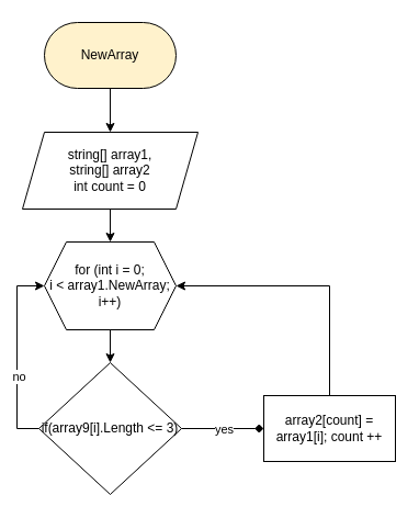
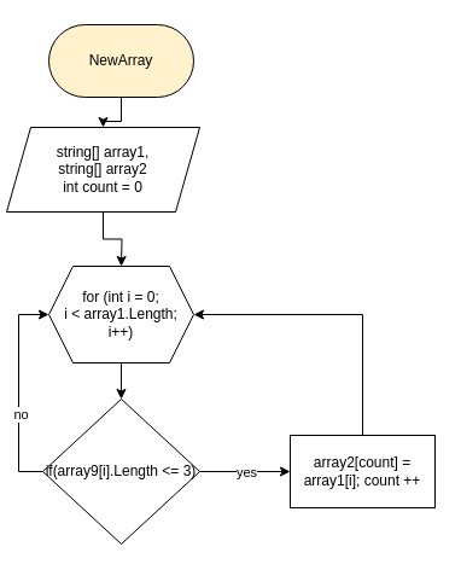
- <mxCell id="5" value="string[] array1,&lt;br&gt;string[] array2&lt;br&gt;int count = 0" style="shape=parallelogram;perimeter=parallelogramPerimeter;whiteSpace=wrap;html=1;fixedSize=1;" parent="1" vertex="1"><mxGeometry x="20" y="120" width="160" height="70" as="geometry" /></mxCell>
+ <mxCell id="5" value="string[] array1,&lt;br&gt;string[] array2&lt;br&gt;int count = 0" style="shape=parallelogram;perimeter=parallelogramPerimeter;whiteSpace=wrap;html=1;fixedSize=1;" parent="1" vertex="1"><mxGeometry x="5" y="105" width="160" height="70" as="geometry" /></mxCell>
- <mxCell id="7" value="for (int i = 0;&lt;br&gt;i &amp;lt; array1.NewArray;&lt;br&gt;i++)" style="shape=hexagon;perimeter=hexagonPerimeter2;whiteSpace=wrap;html=1;fixedSize=1;" vertex="1" parent="1"><mxGeometry x="40" y="220" width="120" height="80" as="geometry" /></mxCell>
+ <mxCell id="7" value="for (int i = 0;&lt;br&gt;i &amp;lt; array1.Length;&lt;br&gt;i++)" style="shape=hexagon;perimeter=hexagonPerimeter2;whiteSpace=wrap;html=1;fixedSize=1;" vertex="1" parent="1"><mxGeometry x="40" y="220" width="120" height="80" as="geometry" /></mxCell>
- <mxCell id="10" style="edgeStyle=orthogonalEdgeStyle;rounded=0;orthogonalLoop=1;jettySize=auto;html=1;exitX=1;exitY=0.5;exitDx=0;exitDy=0;endArrow=diamond;" edge="1" parent="1" source="12" target="14"><mxGeometry relative="1" as="geometry"><mxPoint x="230" y="470" as="targetPoint" /></mxGeometry></mxCell>
+ <mxCell id="10" style="edgeStyle=orthogonalEdgeStyle;rounded=0;orthogonalLoop=1;jettySize=auto;html=1;exitX=1;exitY=0.5;exitDx=0;exitDy=0;" edge="1" parent="1" source="12" target="14"><mxGeometry relative="1" as="geometry"><mxPoint x="230" y="470" as="targetPoint" /></mxGeometry></mxCell>
